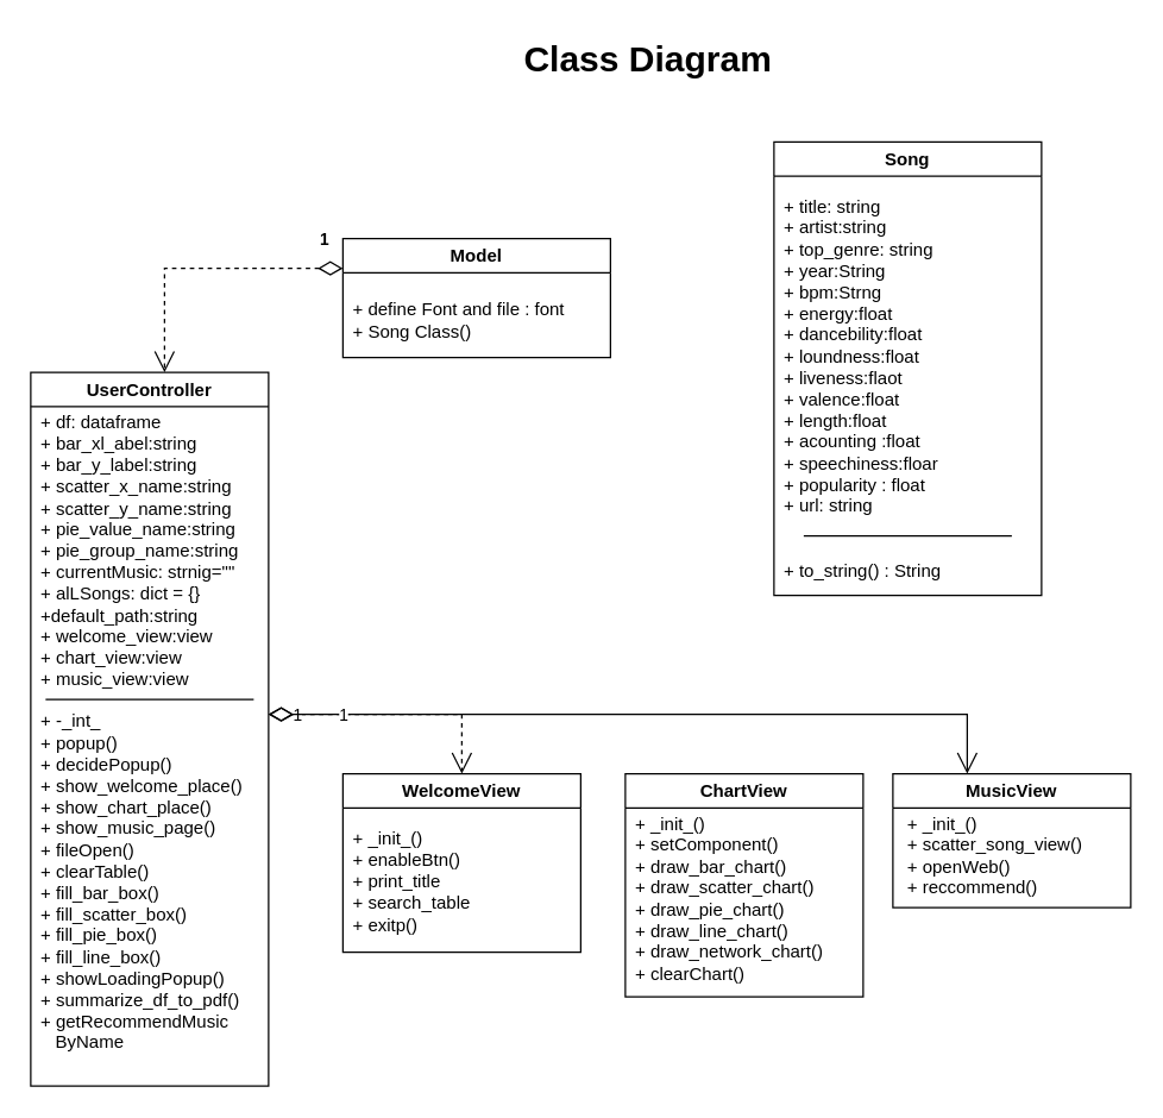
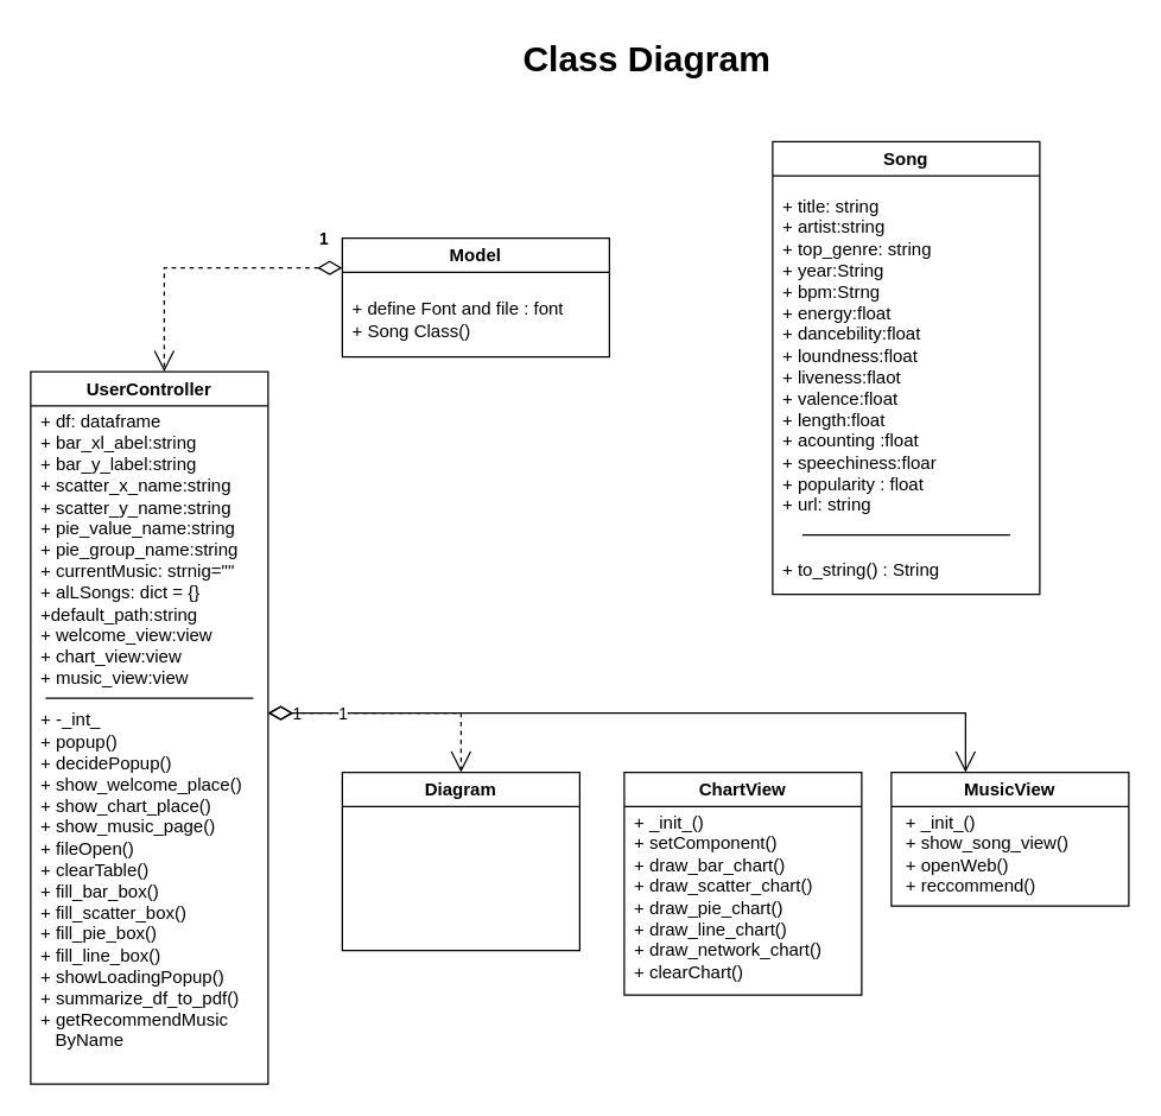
- <mxCell id="7" value="WelcomeView" style="swimlane;whiteSpace=wrap;html=1;" parent="1" vertex="1"><mxGeometry x="230" y="520" width="160" height="120" as="geometry" /></mxCell>
+ <mxCell id="7" value="Diagram" style="swimlane;whiteSpace=wrap;html=1;" parent="1" vertex="1"><mxGeometry x="230" y="520" width="160" height="120" as="geometry" /></mxCell>
- <mxCell id="12" value="+ _init_()&lt;br&gt;+ scatter_song_view()&lt;br&gt;+ openWeb()&lt;br&gt;+ reccommend()&lt;br&gt;" style="text;html=1;strokeColor=none;fillColor=none;align=left;verticalAlign=top;whiteSpace=wrap;rounded=0;" parent="11" vertex="1"><mxGeometry x="7.5" y="20" width="145" height="70" as="geometry" /></mxCell>
+ <mxCell id="12" value="+ _init_()&lt;br&gt;+ show_song_view()&lt;br&gt;+ openWeb()&lt;br&gt;+ reccommend()&lt;br&gt;" style="text;html=1;strokeColor=none;fillColor=none;align=left;verticalAlign=top;whiteSpace=wrap;rounded=0;" parent="11" vertex="1"><mxGeometry x="7.5" y="20" width="145" height="70" as="geometry" /></mxCell>
- <mxCell id="8" value="+ _init_()&lt;br&gt;+ enableBtn()&lt;br&gt;+ print_title&lt;br&gt;+ search_table&lt;br&gt;+ exitp()" style="text;html=1;strokeColor=none;fillColor=none;align=left;verticalAlign=top;whiteSpace=wrap;rounded=0;" parent="7" vertex="1"><mxGeometry x="5" y="30" width="155" height="90" as="geometry" /></mxCell>
